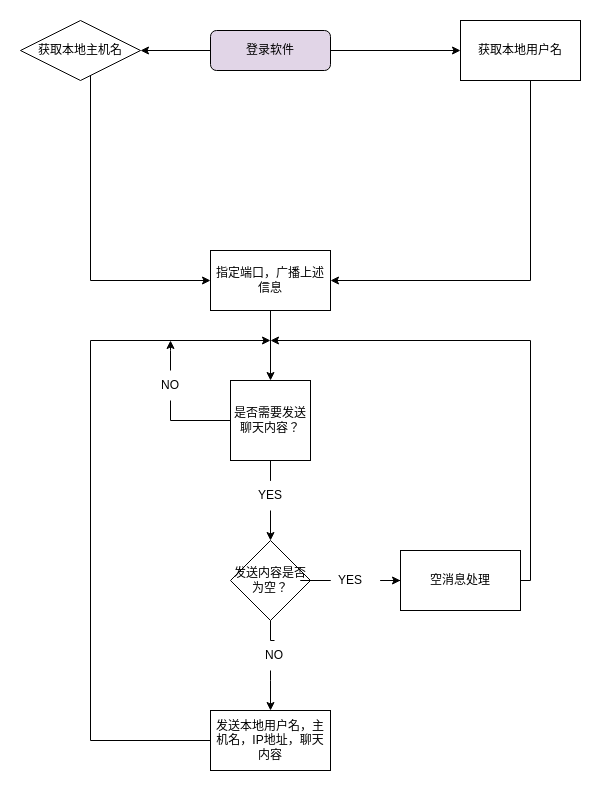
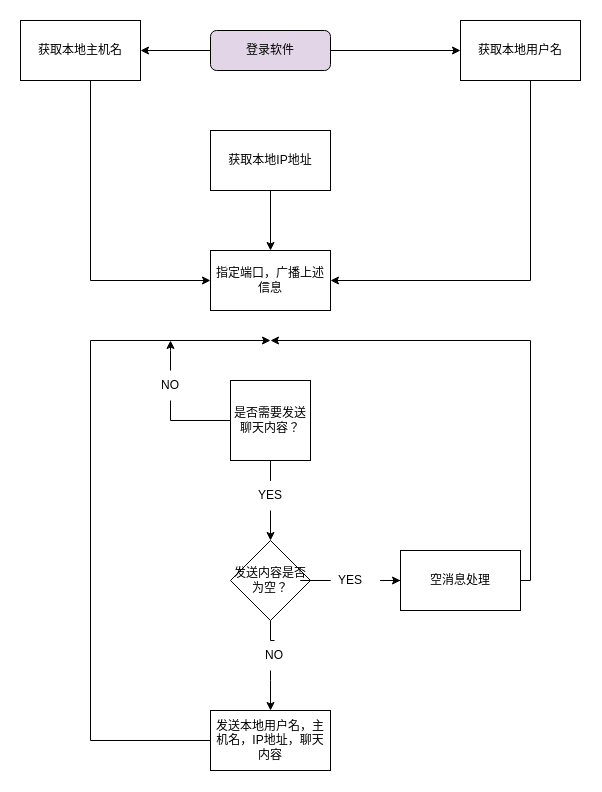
- <mxCell id="10" value="获取本地主机名" style="rhombus;whiteSpace=wrap;html=1;" parent="1" vertex="1"><mxGeometry x="20" y="20" width="120" height="60" as="geometry" /></mxCell>
+ <mxCell id="10" value="获取本地主机名" style="rounded=0;whiteSpace=wrap;html=1;" parent="1" vertex="1"><mxGeometry x="20" y="20" width="120" height="60" as="geometry" /></mxCell>
+ <mxCell id="6" value="获取本地IP地址" style="rounded=0;whiteSpace=wrap;html=1;" parent="1" vertex="1"><mxGeometry x="210" y="130" width="120" height="60" as="geometry" /></mxCell>
+ <mxCell id="5" value="" style="edgeStyle=orthogonalEdgeStyle;rounded=0;orthogonalLoop=1;jettySize=auto;html=1;" parent="1" source="6" target="12" edge="1"><mxGeometry relative="1" as="geometry" /></mxCell>
- <mxCell id="11" value="" style="edgeStyle=orthogonalEdgeStyle;rounded=0;orthogonalLoop=1;jettySize=auto;html=1;" parent="1" source="12" target="14" edge="1"><mxGeometry relative="1" as="geometry" /></mxCell>
